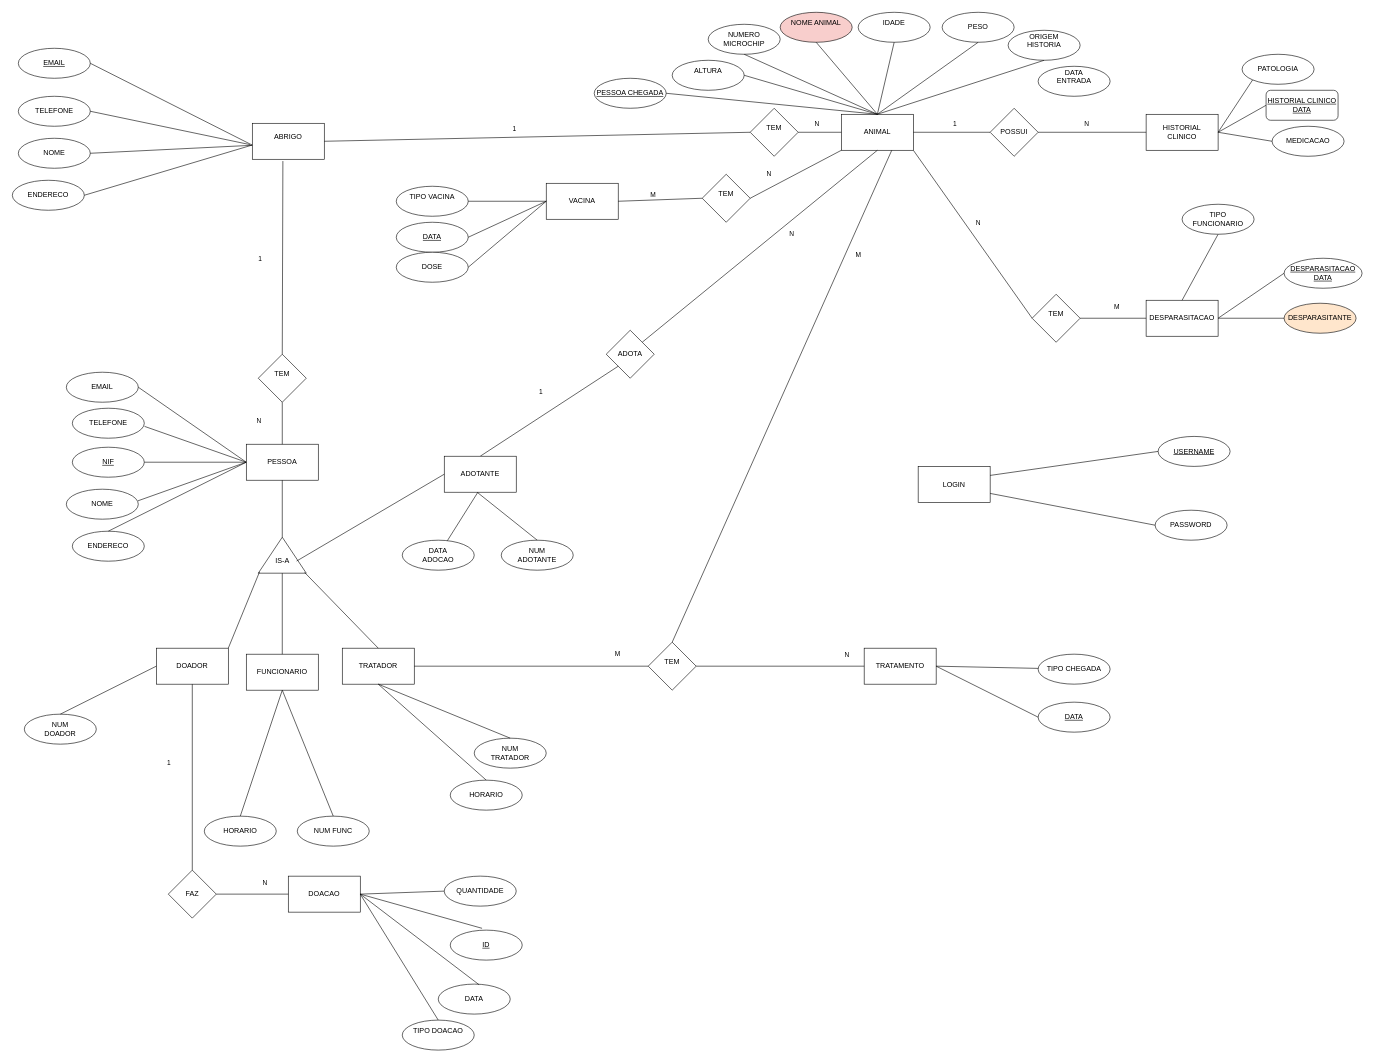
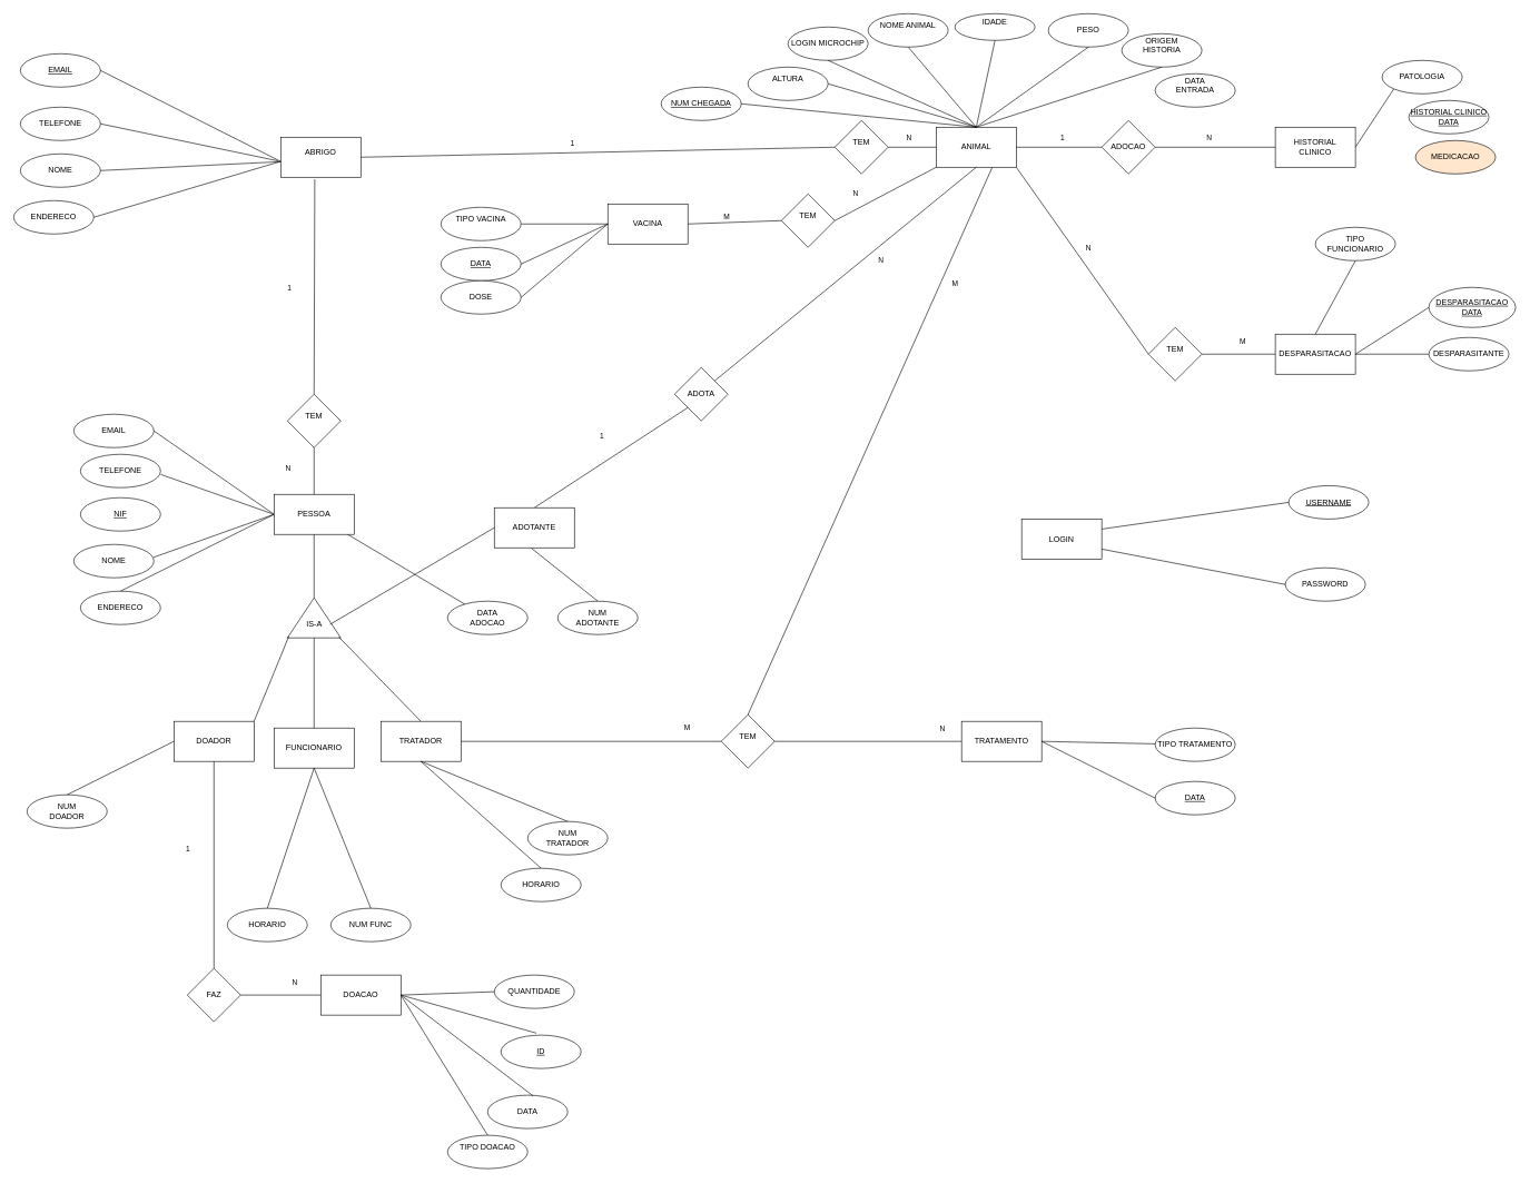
- <mxCell id="4" value="&lt;div&gt;NOME ANIMAL&lt;/div&gt;&lt;div&gt;&lt;br&gt;&lt;/div&gt;" style="ellipse;whiteSpace=wrap;html=1;fillColor=#f8cecc;" parent="1" vertex="1"><mxGeometry x="1300" y="20" width="120" height="50" as="geometry" /></mxCell>
+ <mxCell id="4" value="&lt;div&gt;NOME ANIMAL&lt;/div&gt;&lt;div&gt;&lt;br&gt;&lt;/div&gt;" style="ellipse;whiteSpace=wrap;html=1;" parent="1" vertex="1"><mxGeometry x="1300" y="20" width="120" height="50" as="geometry" /></mxCell>
- <mxCell id="5" value="&lt;div&gt;IDADE &lt;br&gt;&lt;/div&gt;&lt;div&gt;&lt;br&gt;&lt;/div&gt;" style="ellipse;whiteSpace=wrap;html=1;" parent="1" vertex="1"><mxGeometry x="1430" y="20" width="120" height="50" as="geometry" /></mxCell>
+ <mxCell id="5" value="&lt;div&gt;IDADE &lt;br&gt;&lt;/div&gt;&lt;div&gt;&lt;br&gt;&lt;/div&gt;" style="ellipse;whiteSpace=wrap;html=1;" parent="1" vertex="1"><mxGeometry x="1430" y="20" width="120" height="40" as="geometry" /></mxCell>
- <mxCell id="7" value="NUMERO MICROCHIP" style="ellipse;whiteSpace=wrap;html=1;" parent="1" vertex="1"><mxGeometry x="1180" y="40" width="120" height="50" as="geometry" /></mxCell>
+ <mxCell id="7" value="LOGIN MICROCHIP" style="ellipse;whiteSpace=wrap;html=1;" parent="1" vertex="1"><mxGeometry x="1180" y="40" width="120" height="50" as="geometry" /></mxCell>
- <mxCell id="135" value="&lt;u&gt;PESSOA CHEGADA&lt;/u&gt;" style="ellipse;whiteSpace=wrap;html=1;" vertex="1" parent="1"><mxGeometry x="990" y="130" width="120" height="50" as="geometry" /></mxCell>
+ <mxCell id="135" value="&lt;u&gt;NUM CHEGADA&lt;/u&gt;" style="ellipse;whiteSpace=wrap;html=1;" vertex="1" parent="1"><mxGeometry x="990" y="130" width="120" height="50" as="geometry" /></mxCell>
- <mxCell id="38" value="&lt;u&gt;HISTORIAL CLINICO DATA&lt;/u&gt;" style="whiteSpace=wrap;html=1;rounded=1;" parent="1" vertex="1"><mxGeometry x="2110" y="150" width="120" height="50" as="geometry" /></mxCell>
+ <mxCell id="38" value="&lt;u&gt;HISTORIAL CLINICO DATA&lt;/u&gt;" style="ellipse;whiteSpace=wrap;html=1;" parent="1" vertex="1"><mxGeometry x="2110" y="150" width="120" height="50" as="geometry" /></mxCell>
- <mxCell id="40" value="" style="endArrow=none;html=1;rounded=0;entryX=0;entryY=0.5;entryDx=0;entryDy=0;exitX=1;exitY=0.5;exitDx=0;exitDy=0;" parent="1" source="33" target="38" edge="1"><mxGeometry width="50" height="50" relative="1" as="geometry"><mxPoint x="2020" y="290" as="sourcePoint" /><mxPoint x="2070" y="240" as="targetPoint" /></mxGeometry></mxCell>
- <mxCell id="32" value="POSSUI" style="rhombus;whiteSpace=wrap;html=1;align=center;" parent="1" vertex="1"><mxGeometry x="1650" y="180" width="80" height="80" as="geometry" /></mxCell>
+ <mxCell id="32" value="ADOCAO" style="rhombus;whiteSpace=wrap;html=1;align=center;" parent="1" vertex="1"><mxGeometry x="1650" y="180" width="80" height="80" as="geometry" /></mxCell>
- <mxCell id="41" value="" style="endArrow=none;html=1;rounded=0;exitX=0;exitY=0.5;exitDx=0;exitDy=0;entryX=1;entryY=0.5;entryDx=0;entryDy=0;" parent="1" source="39" target="33" edge="1"><mxGeometry width="50" height="50" relative="1" as="geometry"><mxPoint x="1920" y="280" as="sourcePoint" /><mxPoint x="1970" y="230" as="targetPoint" /></mxGeometry></mxCell>
- <mxCell id="39" value="MEDICACAO" style="ellipse;whiteSpace=wrap;html=1;" parent="1" vertex="1"><mxGeometry x="2120" y="210" width="120" height="50" as="geometry" /></mxCell>
+ <mxCell id="39" value="MEDICACAO" style="ellipse;whiteSpace=wrap;html=1;fillColor=#ffe6cc;" parent="1" vertex="1"><mxGeometry x="2120" y="210" width="120" height="50" as="geometry" /></mxCell>
- <mxCell id="60" value="&lt;div&gt;&lt;u&gt;DESPARASITACAO&lt;/u&gt;&lt;/div&gt;&lt;div&gt;&lt;u&gt;DATA&lt;/u&gt;&lt;/div&gt;" style="ellipse;whiteSpace=wrap;html=1;" parent="1" vertex="1"><mxGeometry x="2140" y="430" width="130" height="50" as="geometry" /></mxCell>
+ <mxCell id="60" value="&lt;div&gt;&lt;u&gt;DESPARASITACAO&lt;/u&gt;&lt;/div&gt;&lt;div&gt;&lt;u&gt;DATA&lt;/u&gt;&lt;/div&gt;" style="ellipse;whiteSpace=wrap;html=1;" parent="1" vertex="1"><mxGeometry x="2140" y="430" width="130" height="60" as="geometry" /></mxCell>
- <mxCell id="61" value="DESPARASITANTE" style="ellipse;whiteSpace=wrap;html=1;fillColor=#ffe6cc;" parent="1" vertex="1"><mxGeometry x="2140" y="505" width="120" height="50" as="geometry" /></mxCell>
+ <mxCell id="61" value="DESPARASITANTE" style="ellipse;whiteSpace=wrap;html=1;" parent="1" vertex="1"><mxGeometry x="2140" y="505" width="120" height="50" as="geometry" /></mxCell>
- <mxCell id="105" value="" style="endArrow=none;html=1;rounded=0;entryX=1;entryY=0.5;entryDx=0;entryDy=0;exitX=0;exitY=0.5;exitDx=0;exitDy=0;" parent="1" source="81" target="104" edge="1"><mxGeometry width="50" height="50" relative="1" as="geometry"><mxPoint x="700" y="990" as="sourcePoint" /><mxPoint x="750" y="940" as="targetPoint" /></mxGeometry></mxCell>
- <mxCell id="78" value="" style="endArrow=none;html=1;rounded=0;entryX=0.468;entryY=0.998;entryDx=0;entryDy=0;entryPerimeter=0;" parent="1" source="74" target="69" edge="1"><mxGeometry width="50" height="50" relative="1" as="geometry"><mxPoint x="1550" y="880" as="sourcePoint" /><mxPoint x="1510" y="830" as="targetPoint" /></mxGeometry></mxCell>
+ <mxCell id="78" value="" style="endArrow=none;html=1;rounded=0;" parent="1" source="74" target="81" edge="1"><mxGeometry width="50" height="50" relative="1" as="geometry"><mxPoint x="1550" y="880" as="sourcePoint" /><mxPoint x="1510" y="830" as="targetPoint" /></mxGeometry></mxCell>
- <mxCell id="96" value="TIPO CHEGADA" style="ellipse;whiteSpace=wrap;html=1;" parent="1" vertex="1"><mxGeometry x="1730" y="1090" width="120" height="50" as="geometry" /></mxCell>
+ <mxCell id="96" value="TIPO TRATAMENTO" style="ellipse;whiteSpace=wrap;html=1;" parent="1" vertex="1"><mxGeometry x="1730" y="1090" width="120" height="50" as="geometry" /></mxCell>
